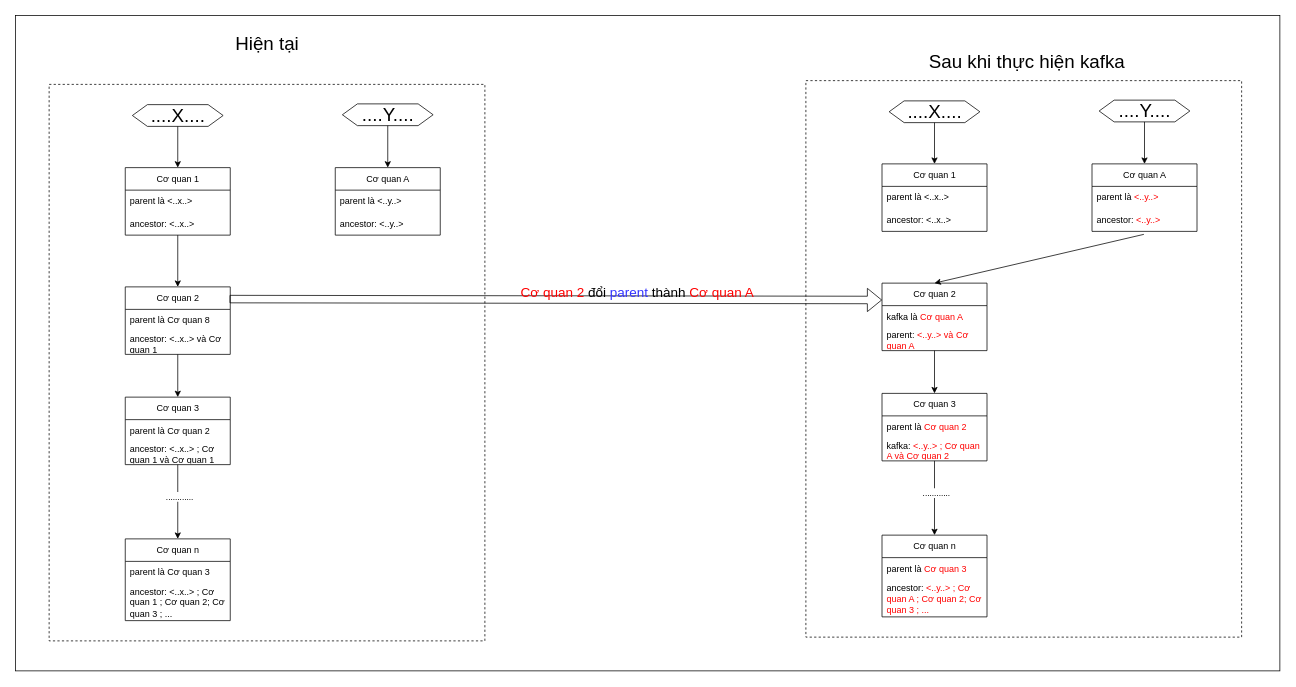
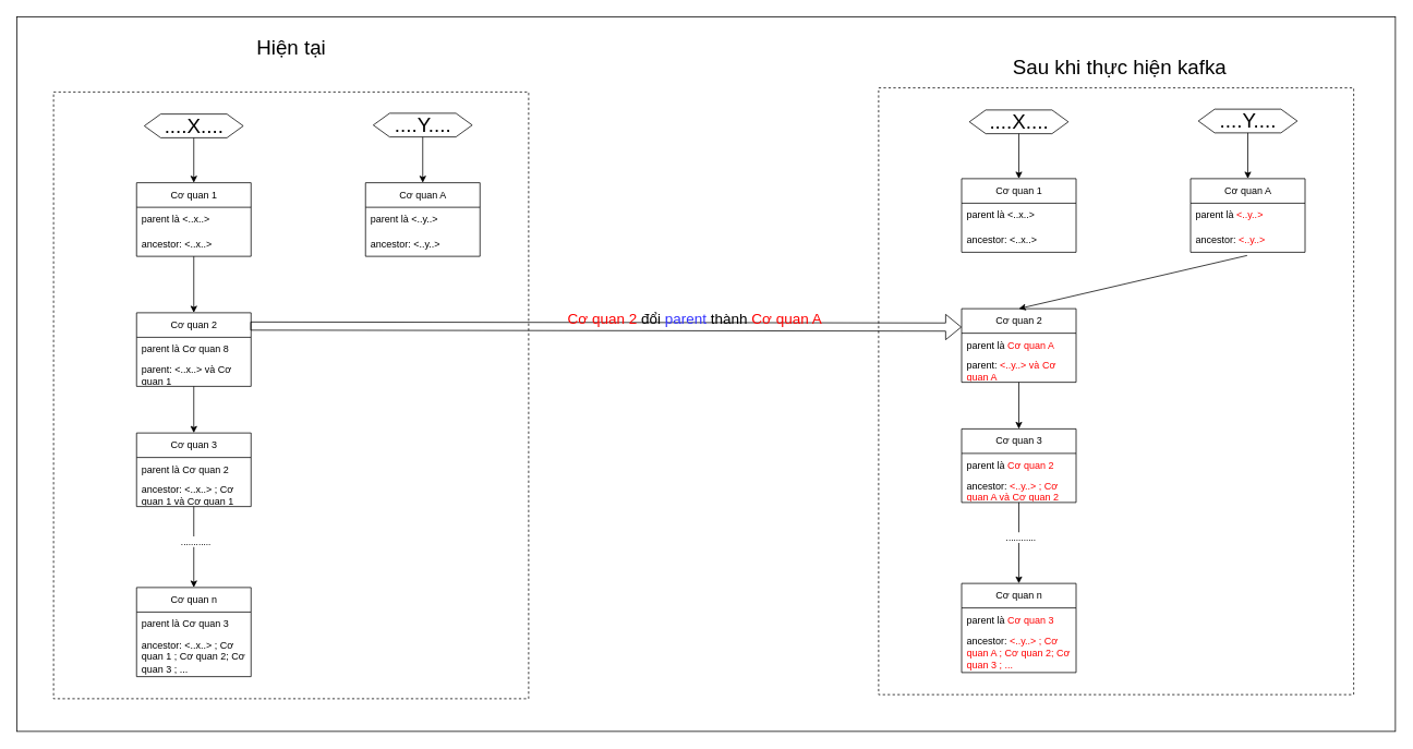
- <mxCell id="45" value="kafka là &lt;font color=&quot;#ff0000&quot;&gt;Cơ quan A&lt;/font&gt;" style="text;strokeColor=none;fillColor=none;align=left;verticalAlign=middle;spacingLeft=4;spacingRight=4;overflow=hidden;points=[[0,0.5],[1,0.5]];portConstraint=eastwest;rotatable=0;whiteSpace=wrap;html=1;" vertex="1" parent="44"><mxGeometry y="30" width="140" height="30" as="geometry" /></mxCell>
+ <mxCell id="45" value="parent là &lt;font color=&quot;#ff0000&quot;&gt;Cơ quan A&lt;/font&gt;" style="text;strokeColor=none;fillColor=none;align=left;verticalAlign=middle;spacingLeft=4;spacingRight=4;overflow=hidden;points=[[0,0.5],[1,0.5]];portConstraint=eastwest;rotatable=0;whiteSpace=wrap;html=1;" vertex="1" parent="44"><mxGeometry y="30" width="140" height="30" as="geometry" /></mxCell>
- <mxCell id="16" value="ancestor: &amp;lt;..x..&amp;gt; và Cơ quan 1" style="text;strokeColor=none;fillColor=none;align=left;verticalAlign=middle;spacingLeft=4;spacingRight=4;overflow=hidden;points=[[0,0.5],[1,0.5]];portConstraint=eastwest;rotatable=0;whiteSpace=wrap;html=1;" vertex="1" parent="14"><mxGeometry y="60" width="140" height="30" as="geometry" /></mxCell>
+ <mxCell id="16" value="parent: &amp;lt;..x..&amp;gt; và Cơ quan 1" style="text;strokeColor=none;fillColor=none;align=left;verticalAlign=middle;spacingLeft=4;spacingRight=4;overflow=hidden;points=[[0,0.5],[1,0.5]];portConstraint=eastwest;rotatable=0;whiteSpace=wrap;html=1;" vertex="1" parent="14"><mxGeometry y="60" width="140" height="30" as="geometry" /></mxCell>
- <mxCell id="51" value="kafka: &lt;font color=&quot;#ff0000&quot;&gt;&amp;lt;..y..&amp;gt; ; Cơ quan A và Cơ quan 2&lt;/font&gt;" style="text;strokeColor=none;fillColor=none;align=left;verticalAlign=middle;spacingLeft=4;spacingRight=4;overflow=hidden;points=[[0,0.5],[1,0.5]];portConstraint=eastwest;rotatable=0;whiteSpace=wrap;html=1;" vertex="1" parent="49"><mxGeometry y="60" width="140" height="30" as="geometry" /></mxCell>
+ <mxCell id="51" value="ancestor: &lt;font color=&quot;#ff0000&quot;&gt;&amp;lt;..y..&amp;gt; ; Cơ quan A và Cơ quan 2&lt;/font&gt;" style="text;strokeColor=none;fillColor=none;align=left;verticalAlign=middle;spacingLeft=4;spacingRight=4;overflow=hidden;points=[[0,0.5],[1,0.5]];portConstraint=eastwest;rotatable=0;whiteSpace=wrap;html=1;" vertex="1" parent="49"><mxGeometry y="60" width="140" height="30" as="geometry" /></mxCell>
